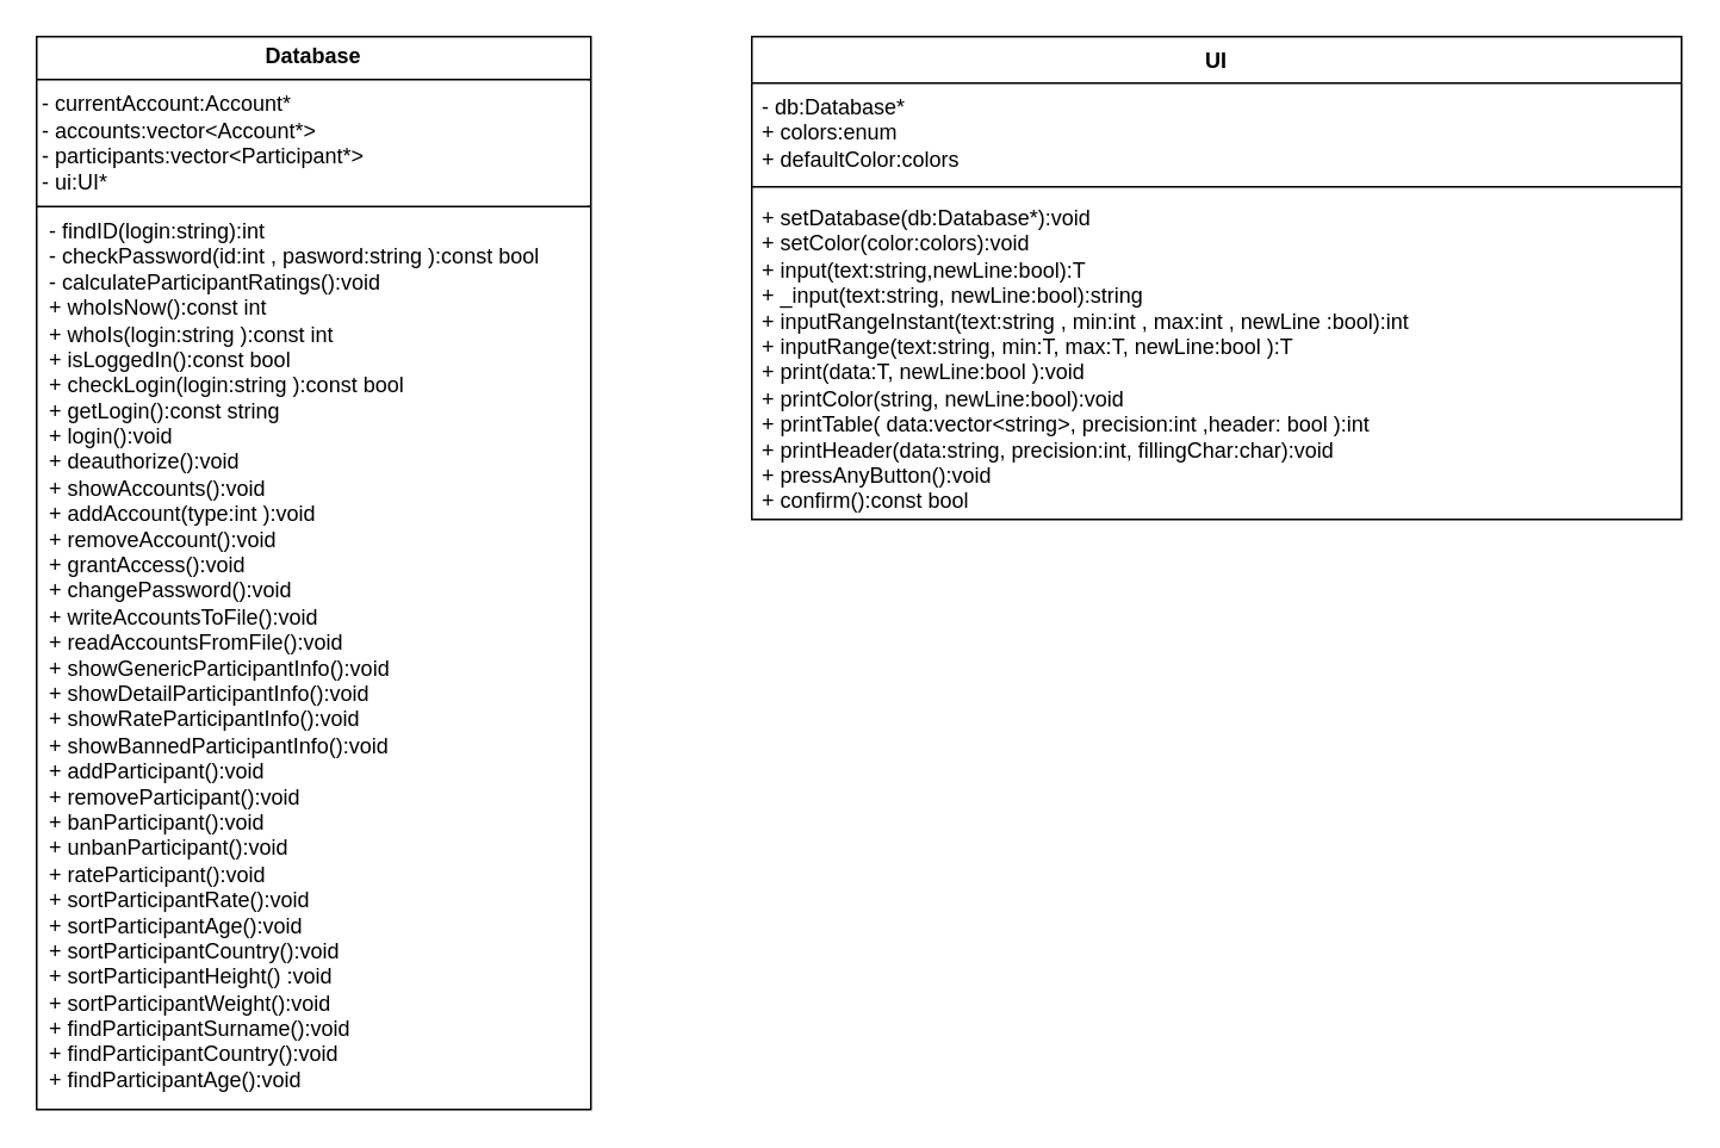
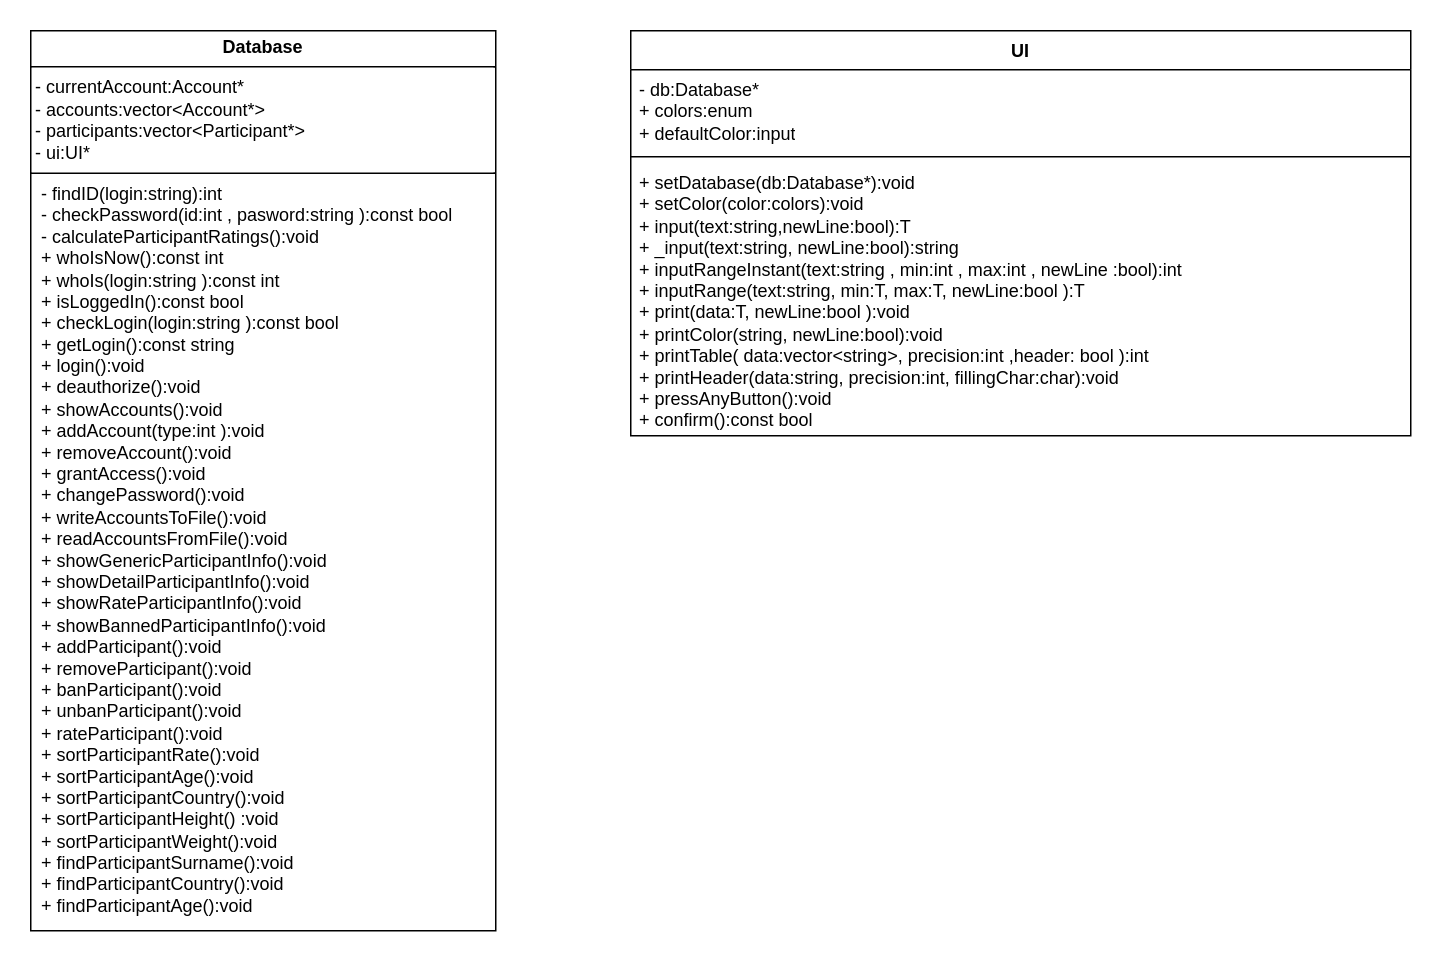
- <mxCell id="4" value="&lt;div&gt;- db:Database*&lt;/div&gt;&lt;div&gt;+ colors:enum&lt;/div&gt;&lt;div&gt;+ defaultColor:colors&lt;/div&gt;&lt;div&gt;&lt;br&gt;&lt;/div&gt;" style="text;strokeColor=none;fillColor=none;align=left;verticalAlign=top;spacingLeft=4;spacingRight=4;overflow=hidden;rotatable=0;points=[[0,0.5],[1,0.5]];portConstraint=eastwest;whiteSpace=wrap;html=1;" vertex="1" parent="3"><mxGeometry y="26" width="520" height="54" as="geometry" /></mxCell>
+ <mxCell id="4" value="&lt;div&gt;- db:Database*&lt;/div&gt;&lt;div&gt;+ colors:enum&lt;/div&gt;&lt;div&gt;+ defaultColor:input&lt;/div&gt;&lt;div&gt;&lt;br&gt;&lt;/div&gt;" style="text;strokeColor=none;fillColor=none;align=left;verticalAlign=top;spacingLeft=4;spacingRight=4;overflow=hidden;rotatable=0;points=[[0,0.5],[1,0.5]];portConstraint=eastwest;whiteSpace=wrap;html=1;" vertex="1" parent="3"><mxGeometry y="26" width="520" height="54" as="geometry" /></mxCell>
